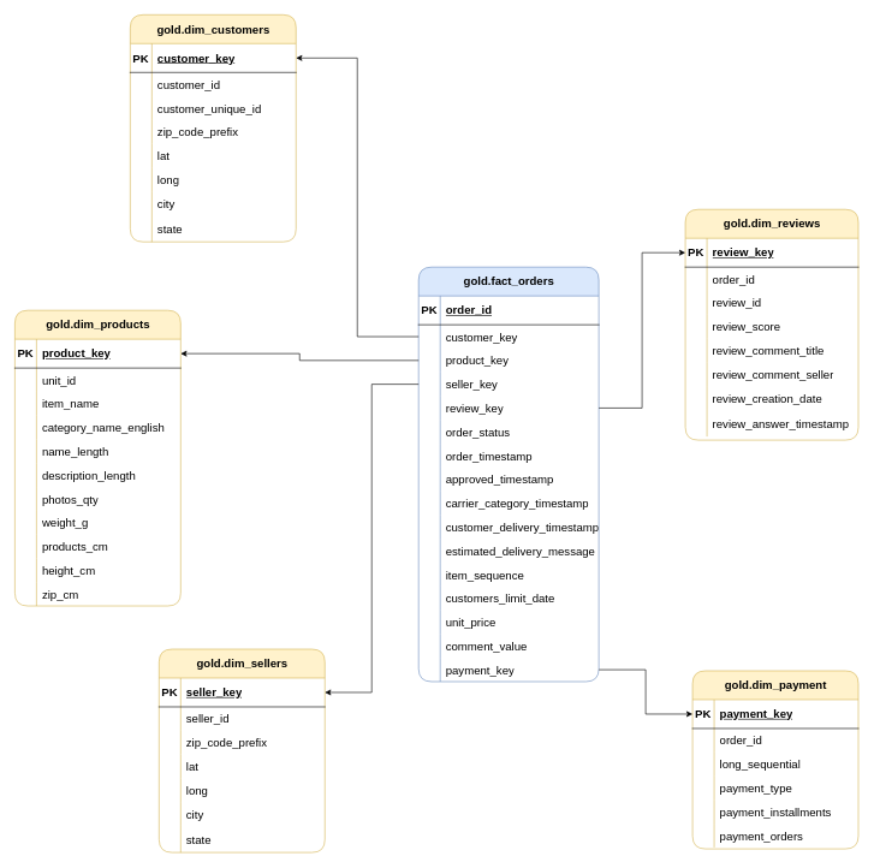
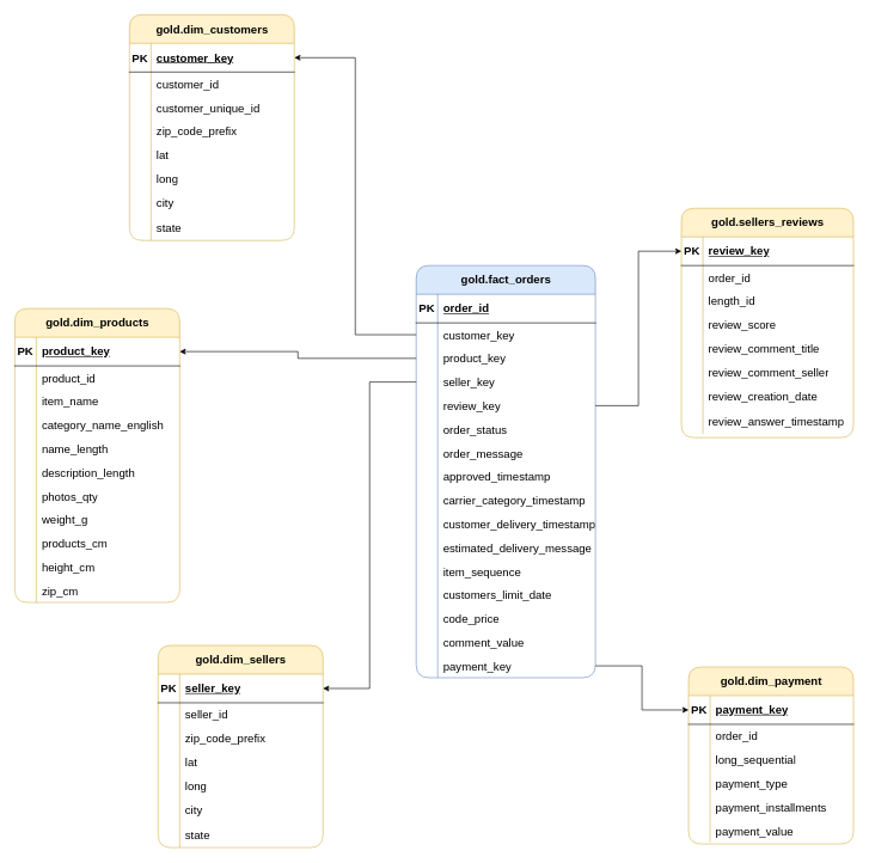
- <mxCell id="83" value="gold.dim_reviews" style="shape=table;startSize=40;container=1;collapsible=1;childLayout=tableLayout;fixedRows=1;rowLines=0;fontStyle=1;align=center;resizeLast=1;html=1;fontSize=16;fillColor=#fff2cc;strokeColor=#d6b656;rounded=1;" vertex="1" parent="1"><mxGeometry x="950" y="290" width="240" height="320" as="geometry" /></mxCell>
+ <mxCell id="83" value="gold.sellers_reviews" style="shape=table;startSize=40;container=1;collapsible=1;childLayout=tableLayout;fixedRows=1;rowLines=0;fontStyle=1;align=center;resizeLast=1;html=1;fontSize=16;fillColor=#fff2cc;strokeColor=#d6b656;rounded=1;" vertex="1" parent="1"><mxGeometry x="950" y="290" width="240" height="320" as="geometry" /></mxCell>
- <mxCell id="92" value="review_id" style="shape=partialRectangle;connectable=0;fillColor=none;top=0;left=0;bottom=0;right=0;align=left;spacingLeft=6;overflow=hidden;whiteSpace=wrap;html=1;fontSize=16;" vertex="1" parent="90"><mxGeometry x="30" width="210" height="33" as="geometry"><mxRectangle width="210" height="33" as="alternateBounds" /></mxGeometry></mxCell>
+ <mxCell id="92" value="length_id" style="shape=partialRectangle;connectable=0;fillColor=none;top=0;left=0;bottom=0;right=0;align=left;spacingLeft=6;overflow=hidden;whiteSpace=wrap;html=1;fontSize=16;" vertex="1" parent="90"><mxGeometry x="30" width="210" height="33" as="geometry"><mxRectangle width="210" height="33" as="alternateBounds" /></mxGeometry></mxCell>
- <mxCell id="33" value="unit_id&lt;span style=&quot;white-space: pre;&quot;&gt;&#09;&lt;/span&gt;&lt;span style=&quot;white-space: pre;&quot;&gt;&#09;&lt;/span&gt;&lt;span style=&quot;white-space: pre;&quot;&gt;&#09;&lt;/span&gt;&lt;span style=&quot;white-space: pre;&quot;&gt;&#09;&lt;/span&gt;" style="shape=partialRectangle;connectable=0;fillColor=none;top=0;left=0;bottom=0;right=0;align=left;spacingLeft=6;overflow=hidden;whiteSpace=wrap;html=1;fontSize=16;" vertex="1" parent="31"><mxGeometry x="30" width="200" height="33" as="geometry"><mxRectangle width="200" height="33" as="alternateBounds" /></mxGeometry></mxCell>
+ <mxCell id="33" value="product_id&lt;span style=&quot;white-space: pre;&quot;&gt;&#09;&lt;/span&gt;&lt;span style=&quot;white-space: pre;&quot;&gt;&#09;&lt;/span&gt;&lt;span style=&quot;white-space: pre;&quot;&gt;&#09;&lt;/span&gt;&lt;span style=&quot;white-space: pre;&quot;&gt;&#09;&lt;/span&gt;" style="shape=partialRectangle;connectable=0;fillColor=none;top=0;left=0;bottom=0;right=0;align=left;spacingLeft=6;overflow=hidden;whiteSpace=wrap;html=1;fontSize=16;" vertex="1" parent="31"><mxGeometry x="30" width="200" height="33" as="geometry"><mxRectangle width="200" height="33" as="alternateBounds" /></mxGeometry></mxCell>
- <mxCell id="148" value="order_timestamp" style="shape=partialRectangle;connectable=0;fillColor=none;top=0;left=0;bottom=0;right=0;align=left;spacingLeft=6;overflow=hidden;whiteSpace=wrap;html=1;fontSize=16;" vertex="1" parent="146"><mxGeometry x="30" width="220" height="33" as="geometry"><mxRectangle width="220" height="33" as="alternateBounds" /></mxGeometry></mxCell>
+ <mxCell id="148" value="order_message" style="shape=partialRectangle;connectable=0;fillColor=none;top=0;left=0;bottom=0;right=0;align=left;spacingLeft=6;overflow=hidden;whiteSpace=wrap;html=1;fontSize=16;" vertex="1" parent="146"><mxGeometry x="30" width="220" height="33" as="geometry"><mxRectangle width="220" height="33" as="alternateBounds" /></mxGeometry></mxCell>
- <mxCell id="169" value="unit_price" style="shape=partialRectangle;connectable=0;fillColor=none;top=0;left=0;bottom=0;right=0;align=left;spacingLeft=6;overflow=hidden;whiteSpace=wrap;html=1;fontSize=16;" vertex="1" parent="167"><mxGeometry x="30" width="220" height="33" as="geometry"><mxRectangle width="220" height="33" as="alternateBounds" /></mxGeometry></mxCell>
+ <mxCell id="169" value="code_price" style="shape=partialRectangle;connectable=0;fillColor=none;top=0;left=0;bottom=0;right=0;align=left;spacingLeft=6;overflow=hidden;whiteSpace=wrap;html=1;fontSize=16;" vertex="1" parent="167"><mxGeometry x="30" width="220" height="33" as="geometry"><mxRectangle width="220" height="33" as="alternateBounds" /></mxGeometry></mxCell>
- <mxCell id="126" value="payment_orders" style="shape=partialRectangle;connectable=0;fillColor=none;top=0;left=0;bottom=0;right=0;align=left;spacingLeft=6;overflow=hidden;whiteSpace=wrap;html=1;fontSize=16;" vertex="1" parent="124"><mxGeometry x="30" width="200" height="33" as="geometry"><mxRectangle width="200" height="33" as="alternateBounds" /></mxGeometry></mxCell>
+ <mxCell id="126" value="payment_value" style="shape=partialRectangle;connectable=0;fillColor=none;top=0;left=0;bottom=0;right=0;align=left;spacingLeft=6;overflow=hidden;whiteSpace=wrap;html=1;fontSize=16;" vertex="1" parent="124"><mxGeometry x="30" width="200" height="33" as="geometry"><mxRectangle width="200" height="33" as="alternateBounds" /></mxGeometry></mxCell>
